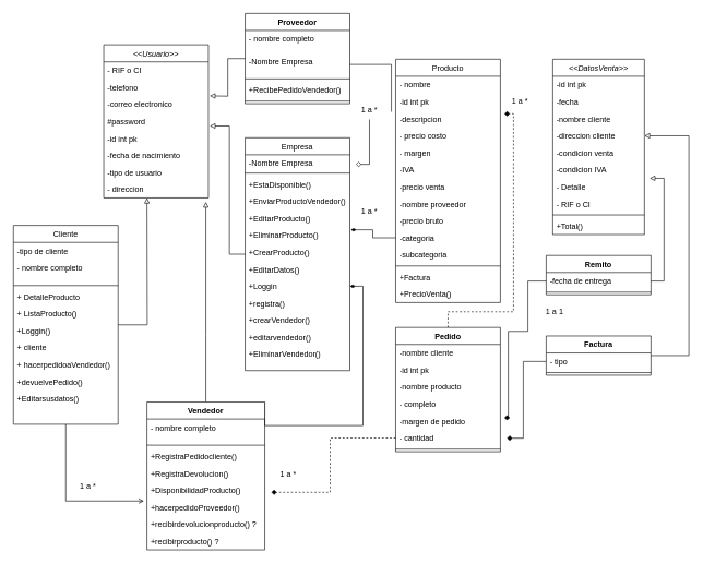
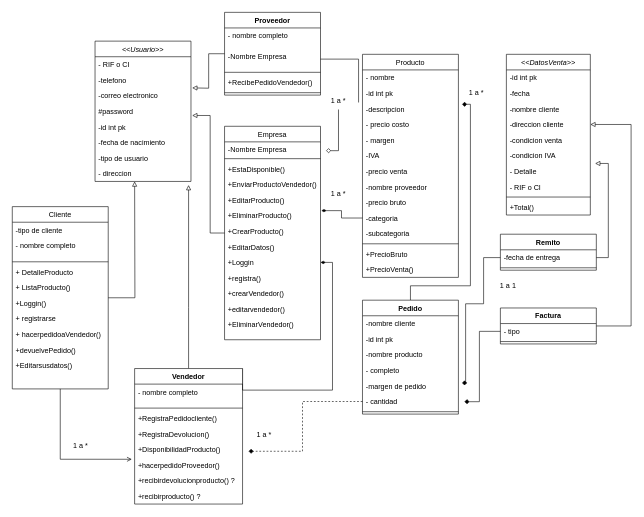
- <mxCell id="90" style="edgeStyle=orthogonalEdgeStyle;rounded=0;orthogonalLoop=1;jettySize=auto;html=1;entryX=1.038;entryY=0.205;entryDx=0;entryDy=0;entryPerimeter=0;endArrow=diamond;endFill=1;dashed=1;" edge="1" parent="1" source="91" target="42"><mxGeometry relative="1" as="geometry"><Array as="points"><mxPoint x="684" y="476" /><mxPoint x="784" y="476" /><mxPoint x="784" y="173" /></Array></mxGeometry></mxCell>
+ <mxCell id="90" style="edgeStyle=orthogonalEdgeStyle;rounded=0;orthogonalLoop=1;jettySize=auto;html=1;entryX=1.038;entryY=0.205;entryDx=0;entryDy=0;entryPerimeter=0;endArrow=diamond;endFill=1;" edge="1" parent="1" source="91" target="42"><mxGeometry relative="1" as="geometry"><Array as="points"><mxPoint x="684" y="476" /><mxPoint x="784" y="476" /><mxPoint x="784" y="173" /></Array></mxGeometry></mxCell>
- <mxCell id="52" value="+Factura" style="text;align=left;verticalAlign=top;spacingLeft=4;spacingRight=4;overflow=hidden;rotatable=0;points=[[0,0.5],[1,0.5]];portConstraint=eastwest;" parent="39" vertex="1"><mxGeometry y="320" width="160" height="26" as="geometry" /></mxCell>
+ <mxCell id="52" value="+PrecioBruto" style="text;align=left;verticalAlign=top;spacingLeft=4;spacingRight=4;overflow=hidden;rotatable=0;points=[[0,0.5],[1,0.5]];portConstraint=eastwest;" parent="39" vertex="1"><mxGeometry y="320" width="160" height="26" as="geometry" /></mxCell>
- <mxCell id="20" value="+ cliente" style="text;strokeColor=none;fillColor=none;align=left;verticalAlign=top;spacingLeft=4;spacingRight=4;overflow=hidden;rotatable=0;points=[[0,0.5],[1,0.5]];portConstraint=eastwest;" vertex="1" parent="13"><mxGeometry y="174" width="160" height="26" as="geometry" /></mxCell>
+ <mxCell id="20" value="+ registrarse" style="text;strokeColor=none;fillColor=none;align=left;verticalAlign=top;spacingLeft=4;spacingRight=4;overflow=hidden;rotatable=0;points=[[0,0.5],[1,0.5]];portConstraint=eastwest;" vertex="1" parent="13"><mxGeometry y="174" width="160" height="26" as="geometry" /></mxCell>
